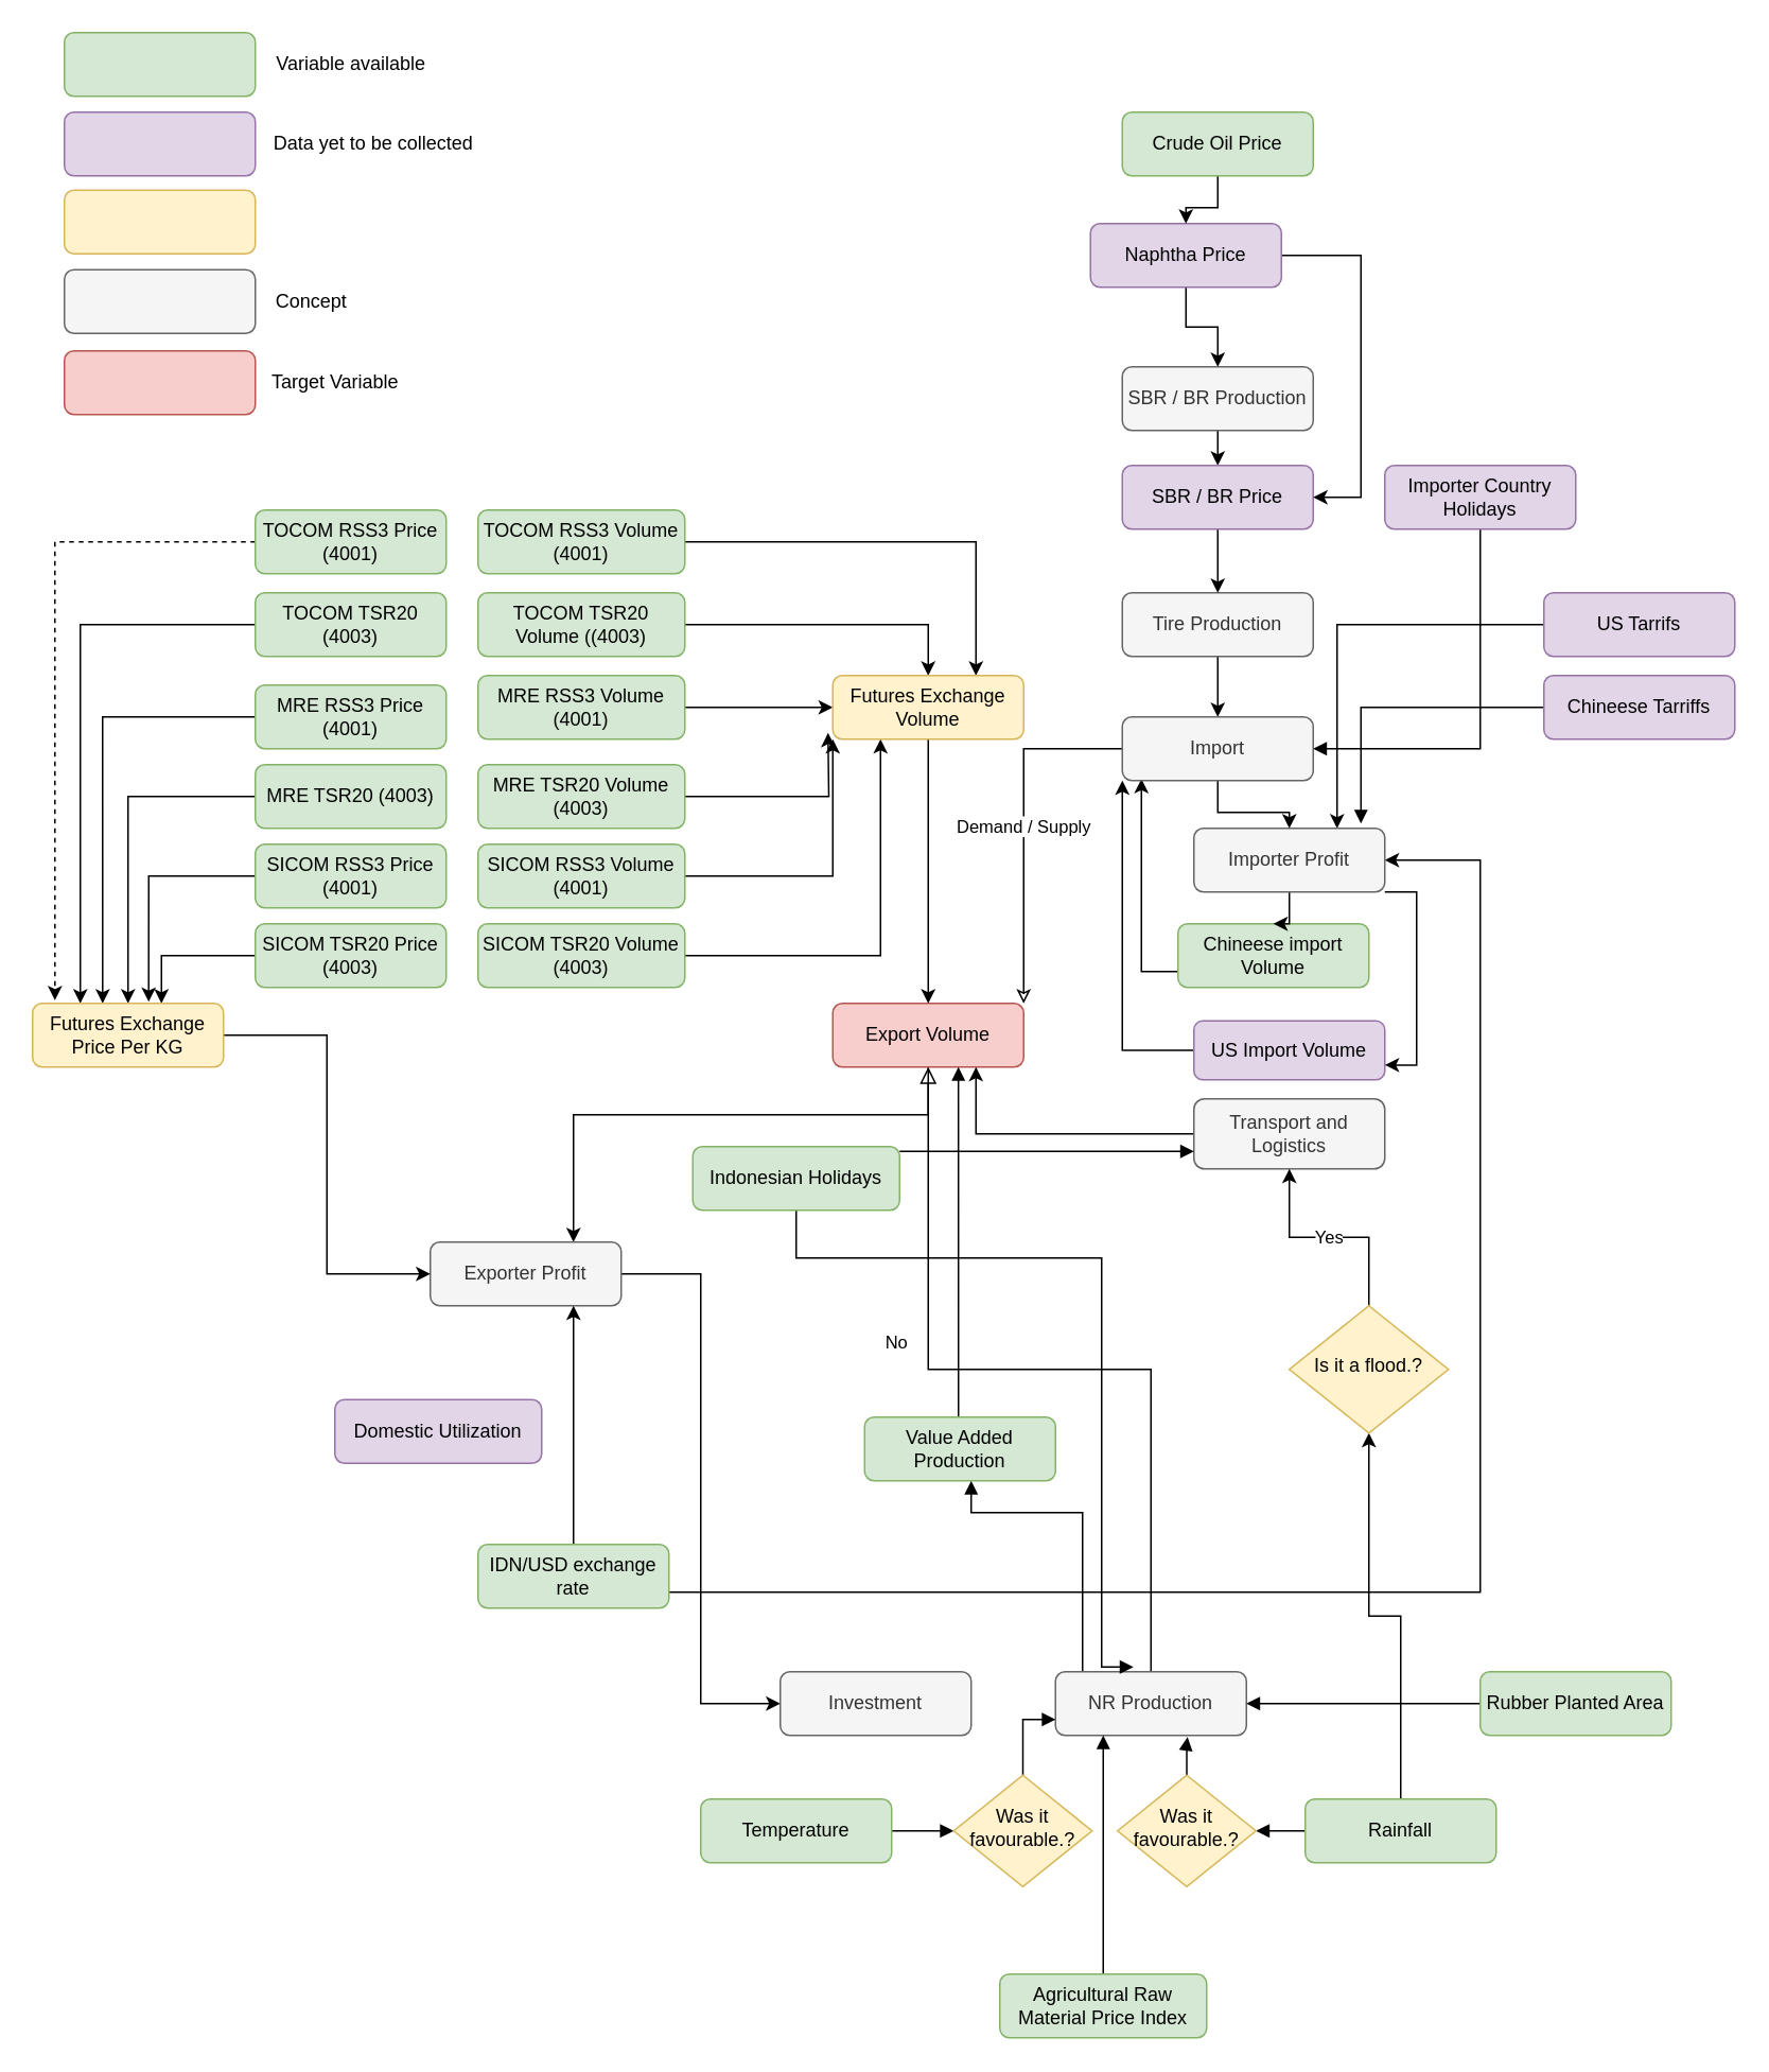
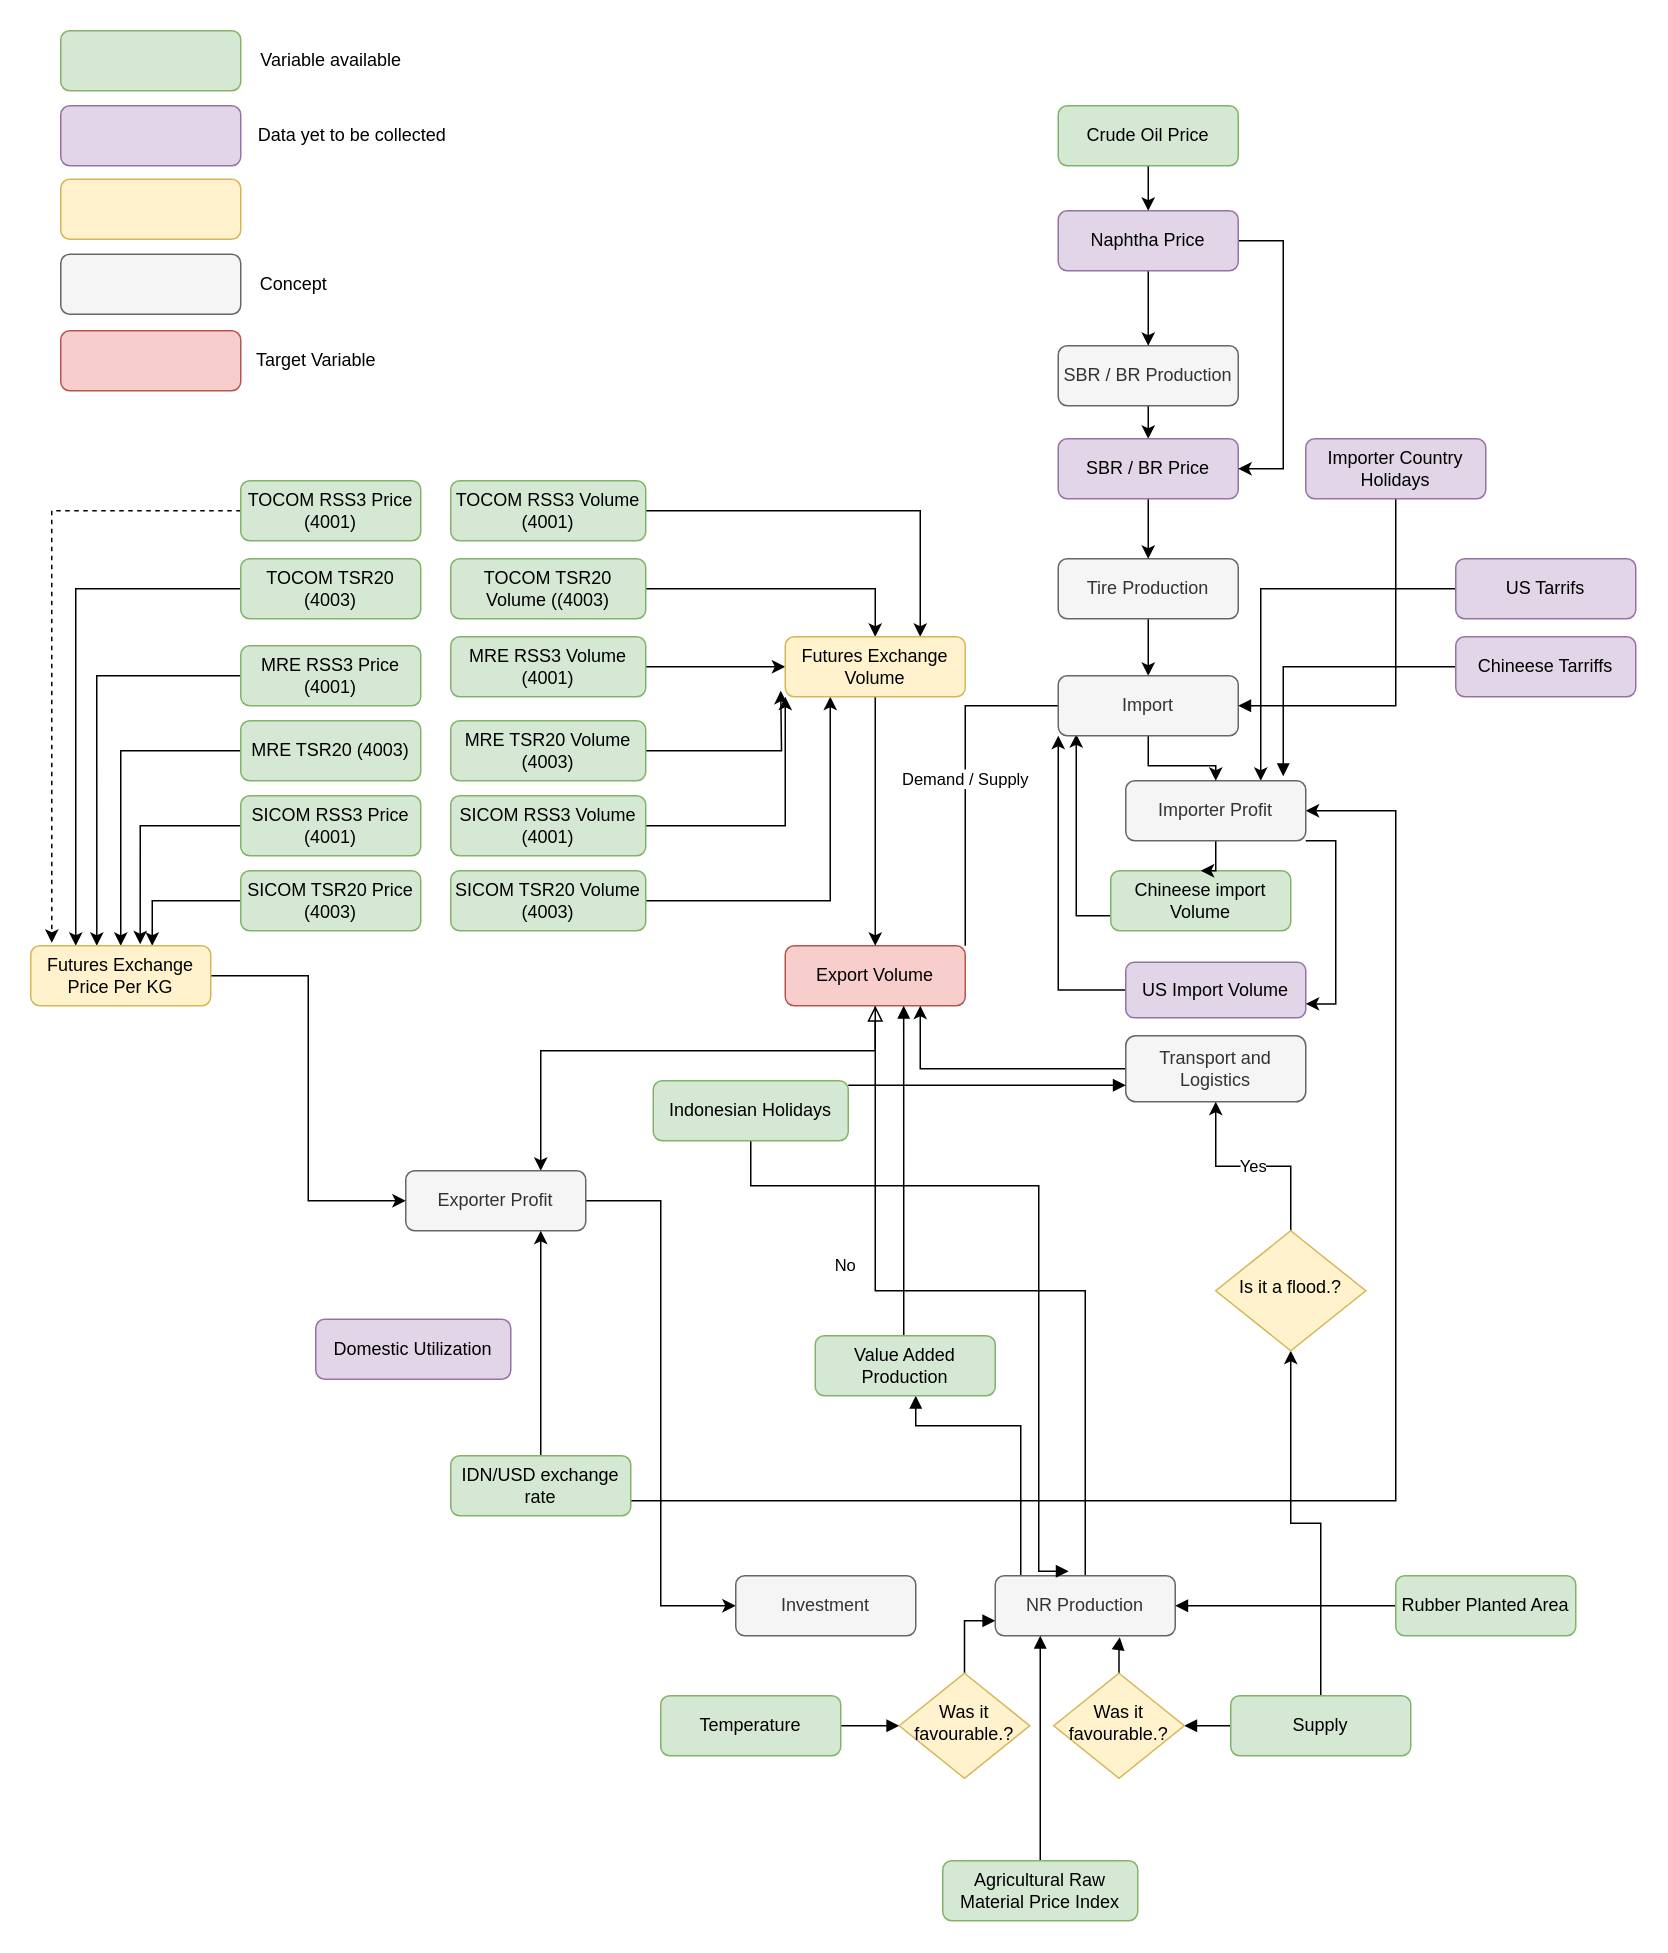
- <mxCell id="69" value="Naphtha Price" style="rounded=1;whiteSpace=wrap;html=1;fontSize=12;glass=0;strokeWidth=1;shadow=0;fillColor=#e1d5e7;strokeColor=#9673a6;" vertex="1" parent="1"><mxGeometry x="685" y="140" width="120" height="40" as="geometry" /></mxCell>
+ <mxCell id="69" value="Naphtha Price" style="rounded=1;whiteSpace=wrap;html=1;fontSize=12;glass=0;strokeWidth=1;shadow=0;fillColor=#e1d5e7;strokeColor=#9673a6;" vertex="1" parent="1"><mxGeometry x="705" y="140" width="120" height="40" as="geometry" /></mxCell>
- <mxCell id="72" value="Demand / Supply" style="edgeStyle=orthogonalEdgeStyle;rounded=0;orthogonalLoop=1;jettySize=auto;html=1;entryX=1;entryY=0;entryDx=0;entryDy=0;endArrow=classic;endFill=0;jumpSize=13;" edge="1" parent="1" source="74" target="6"><mxGeometry relative="1" as="geometry" /></mxCell>
+ <mxCell id="72" value="Demand / Supply" style="edgeStyle=orthogonalEdgeStyle;rounded=0;orthogonalLoop=1;jettySize=auto;html=1;entryX=1;entryY=0;entryDx=0;entryDy=0;endArrow=none;endFill=0;jumpSize=13;" edge="1" parent="1" source="74" target="6"><mxGeometry relative="1" as="geometry" /></mxCell>
- <mxCell id="9" value="Rainfall" style="rounded=1;whiteSpace=wrap;html=1;fontSize=12;glass=0;strokeWidth=1;shadow=0;fillColor=#d5e8d4;strokeColor=#82b366;" parent="1" vertex="1"><mxGeometry x="820" y="1130" width="120" height="40" as="geometry" /></mxCell>
+ <mxCell id="9" value="Supply" style="rounded=1;whiteSpace=wrap;html=1;fontSize=12;glass=0;strokeWidth=1;shadow=0;fillColor=#d5e8d4;strokeColor=#82b366;" parent="1" vertex="1"><mxGeometry x="820" y="1130" width="120" height="40" as="geometry" /></mxCell>
